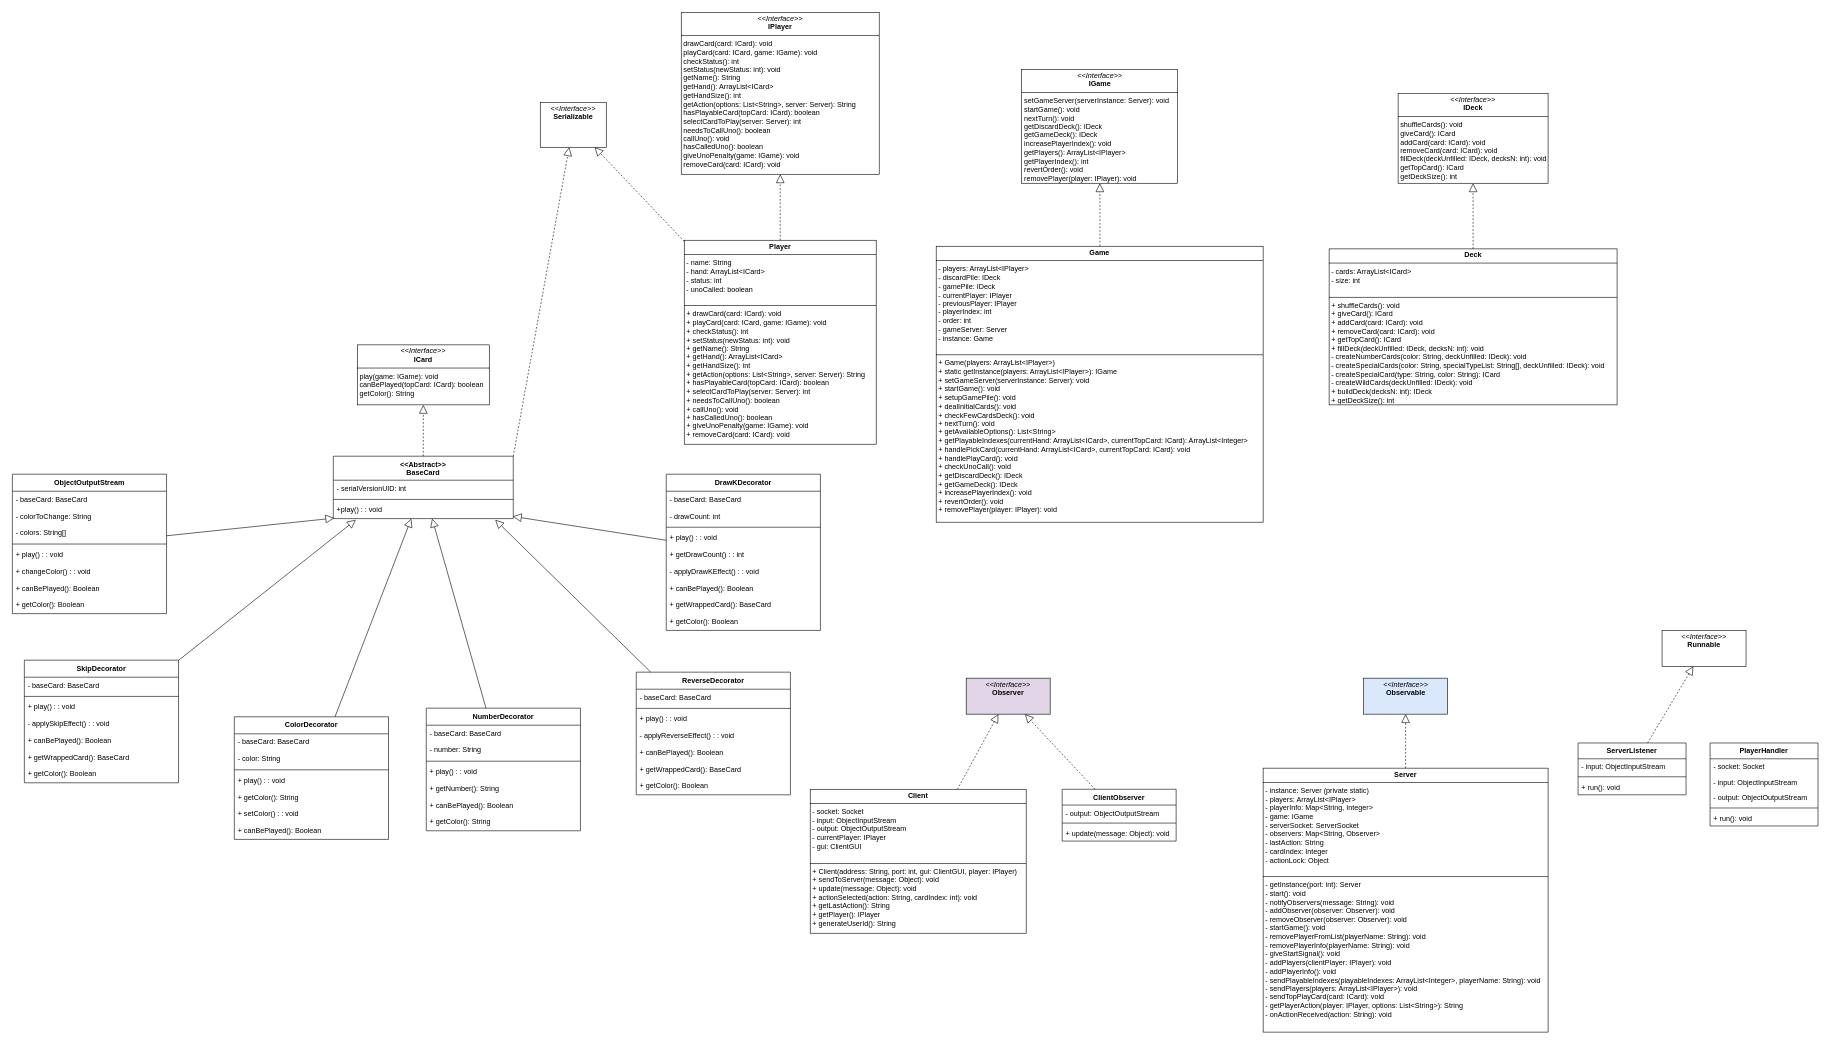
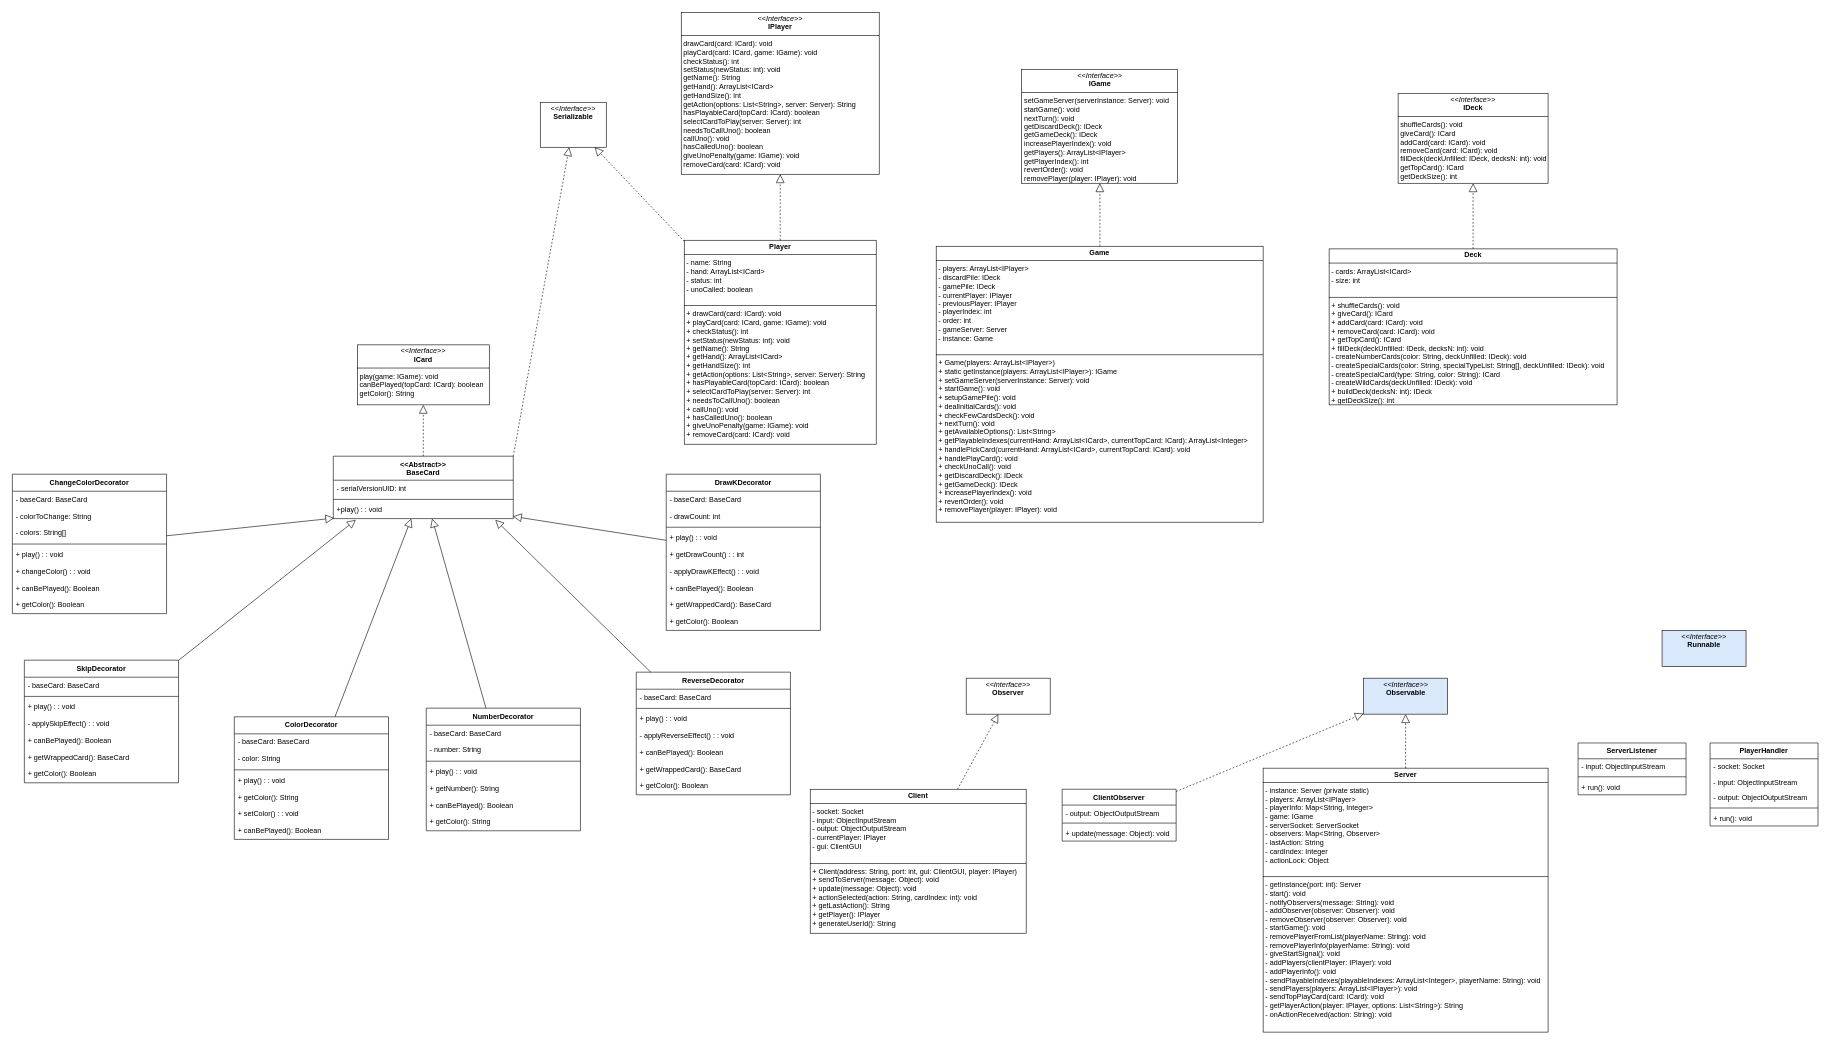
- <mxCell id="28" value="ObjectOutputStream" style="swimlane;fontStyle=1;align=center;verticalAlign=top;childLayout=stackLayout;horizontal=1;startSize=28.4;horizontalStack=0;resizeParent=1;resizeParentMax=0;resizeLast=0;collapsible=0;marginBottom=0;" vertex="1" parent="1"><mxGeometry x="20" width="257" height="232.4" as="geometry" y="790" /></mxCell>
+ <mxCell id="28" value="ChangeColorDecorator" style="swimlane;fontStyle=1;align=center;verticalAlign=top;childLayout=stackLayout;horizontal=1;startSize=28.4;horizontalStack=0;resizeParent=1;resizeParentMax=0;resizeLast=0;collapsible=0;marginBottom=0;" vertex="1" parent="1"><mxGeometry x="20" width="257" height="232.4" as="geometry" y="790" /></mxCell>
- <mxCell id="13" value="&lt;p style=&quot;margin:0px;margin-top:4px;text-align:center;&quot;&gt;&lt;i&gt;&amp;lt;&amp;lt;Interface&amp;gt;&amp;gt;&lt;/i&gt;&lt;br&gt;&lt;b&gt;Runnable&lt;/b&gt;&lt;/p&gt;" style="verticalAlign=top;align=left;overflow=fill;html=1;whiteSpace=wrap;" vertex="1" parent="1"><mxGeometry x="2770" y="1050.4" width="140" height="60" as="geometry" /></mxCell>
+ <mxCell id="13" value="&lt;p style=&quot;margin:0px;margin-top:4px;text-align:center;&quot;&gt;&lt;i&gt;&amp;lt;&amp;lt;Interface&amp;gt;&amp;gt;&lt;/i&gt;&lt;br&gt;&lt;b&gt;Runnable&lt;/b&gt;&lt;/p&gt;" style="verticalAlign=top;align=left;overflow=fill;html=1;whiteSpace=wrap;fillColor=#dae8fc;" vertex="1" parent="1"><mxGeometry x="2770" y="1050.4" width="140" height="60" as="geometry" /></mxCell>
- <mxCell id="6" value="&lt;p style=&quot;margin:0px;margin-top:4px;text-align:center;&quot;&gt;&lt;i&gt;&amp;lt;&amp;lt;Interface&amp;gt;&amp;gt;&lt;/i&gt;&lt;br&gt;&lt;b&gt;Observer&lt;/b&gt;&lt;/p&gt;" style="verticalAlign=top;align=left;overflow=fill;html=1;whiteSpace=wrap;fillColor=#e1d5e7;" vertex="1" parent="1"><mxGeometry x="1610" y="1130" width="140" height="60" as="geometry" /></mxCell>
+ <mxCell id="6" value="&lt;p style=&quot;margin:0px;margin-top:4px;text-align:center;&quot;&gt;&lt;i&gt;&amp;lt;&amp;lt;Interface&amp;gt;&amp;gt;&lt;/i&gt;&lt;br&gt;&lt;b&gt;Observer&lt;/b&gt;&lt;/p&gt;" style="verticalAlign=top;align=left;overflow=fill;html=1;whiteSpace=wrap;" vertex="1" parent="1"><mxGeometry x="1610" y="1130" width="140" height="60" as="geometry" /></mxCell>
- <mxCell id="96" value="" style="endArrow=block;dashed=1;endFill=0;endSize=12;html=1;rounded=0;" edge="1" parent="1" source="9" target="13"><mxGeometry width="160" relative="1" as="geometry"><mxPoint x="2440" y="1238.63" as="sourcePoint" /><mxPoint x="2440" y="1113.63" as="targetPoint" /></mxGeometry></mxCell>
- <mxCell id="99" value="" style="endArrow=block;dashed=1;endFill=0;endSize=12;html=1;rounded=0;" edge="1" parent="1" source="20" target="6"><mxGeometry width="160" relative="1" as="geometry"><mxPoint x="1605" y="1325" as="sourcePoint" /><mxPoint x="1674" y="1200" as="targetPoint" /></mxGeometry></mxCell>
+ <mxCell id="99" value="" style="endArrow=block;dashed=1;endFill=0;endSize=12;html=1;rounded=0;" edge="1" parent="1" source="20" target="7"><mxGeometry width="160" relative="1" as="geometry"><mxPoint x="1605" y="1325" as="sourcePoint" /><mxPoint x="1674" y="1200" as="targetPoint" /></mxGeometry></mxCell>
